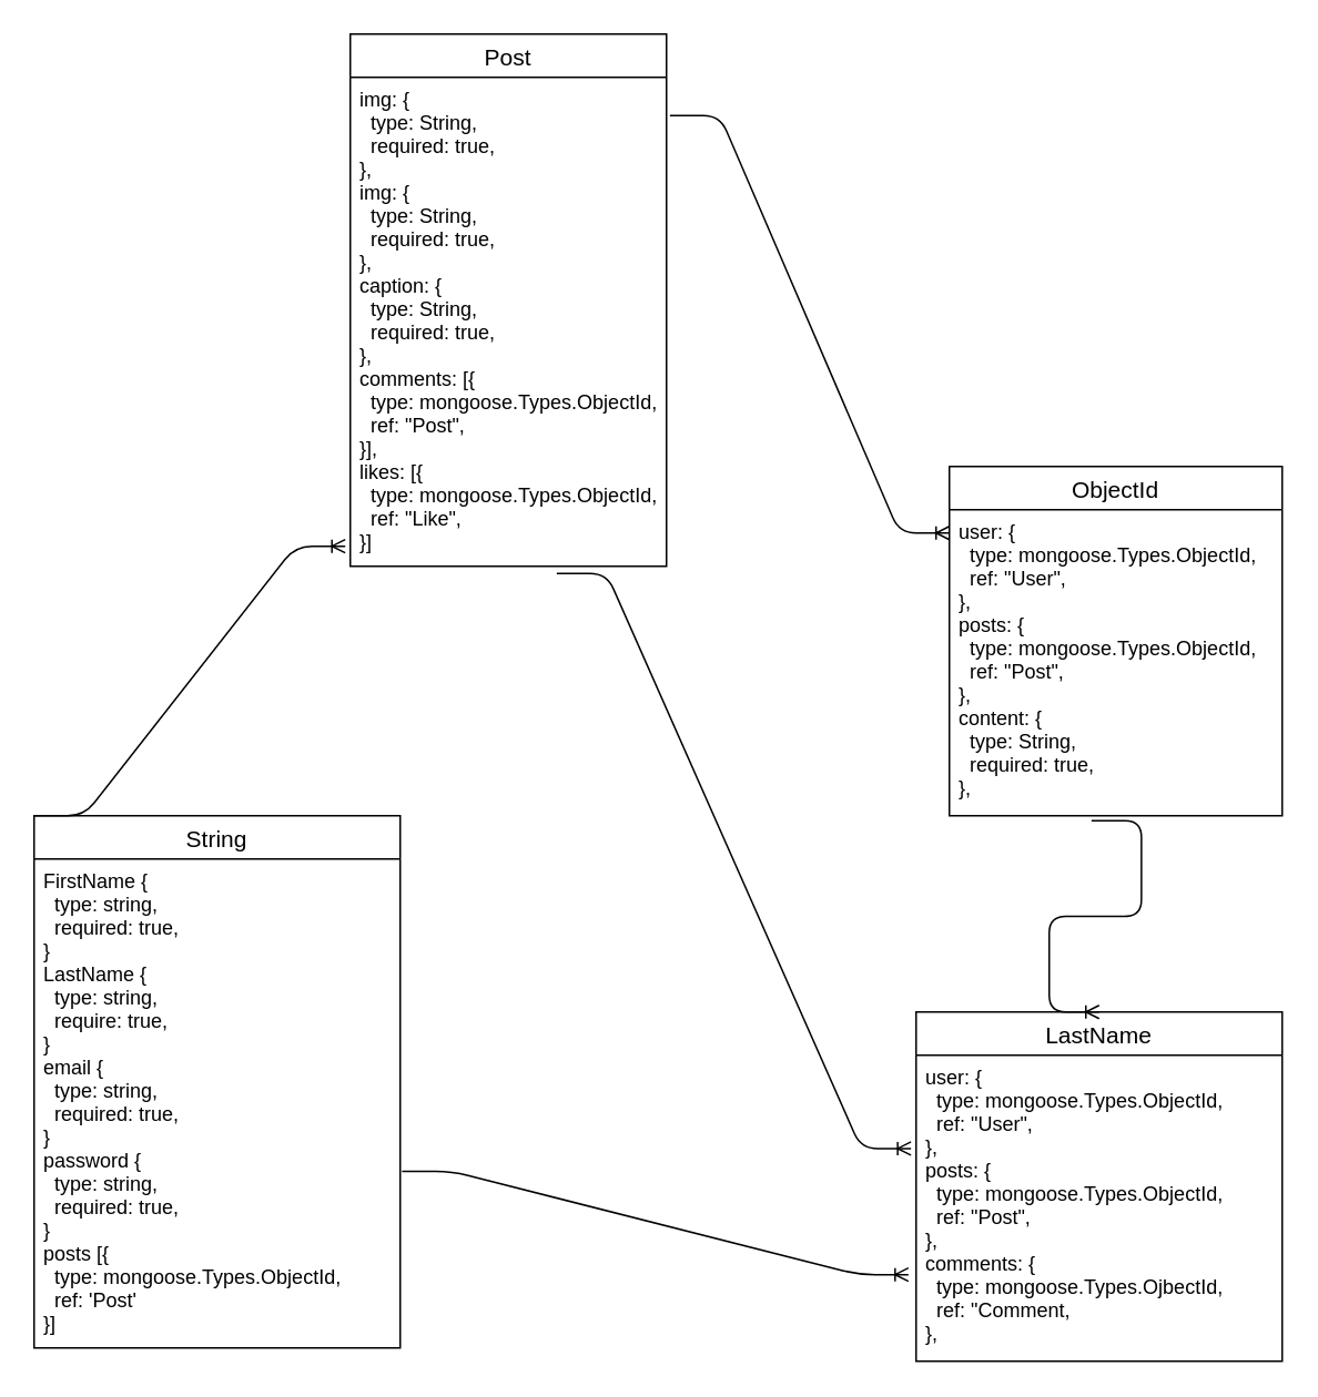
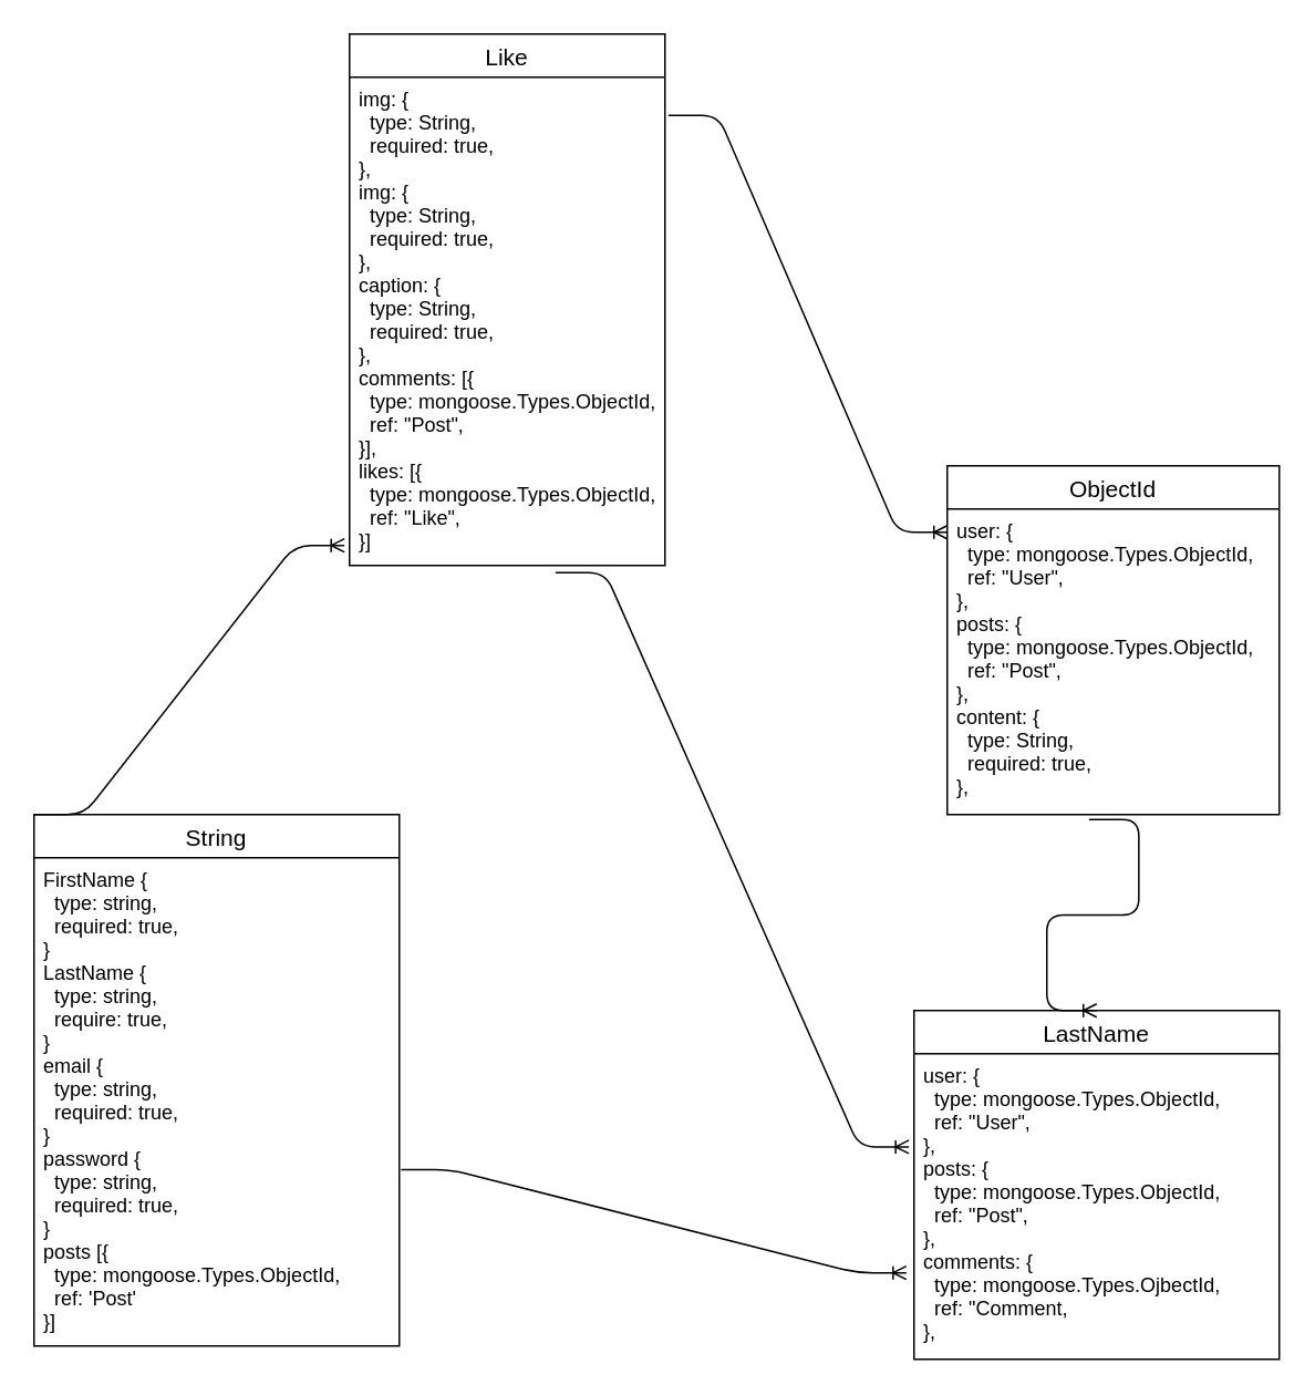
- <mxCell id="5" value="Post" style="swimlane;fontStyle=0;childLayout=stackLayout;horizontal=1;startSize=26;horizontalStack=0;resizeParent=1;resizeParentMax=0;resizeLast=0;collapsible=1;marginBottom=0;align=center;fontSize=14;" parent="1" vertex="1"><mxGeometry x="210" y="20" width="190" height="320" as="geometry" /></mxCell>
+ <mxCell id="5" value="Like" style="swimlane;fontStyle=0;childLayout=stackLayout;horizontal=1;startSize=26;horizontalStack=0;resizeParent=1;resizeParentMax=0;resizeLast=0;collapsible=1;marginBottom=0;align=center;fontSize=14;" parent="1" vertex="1"><mxGeometry x="210" y="20" width="190" height="320" as="geometry" /></mxCell>
